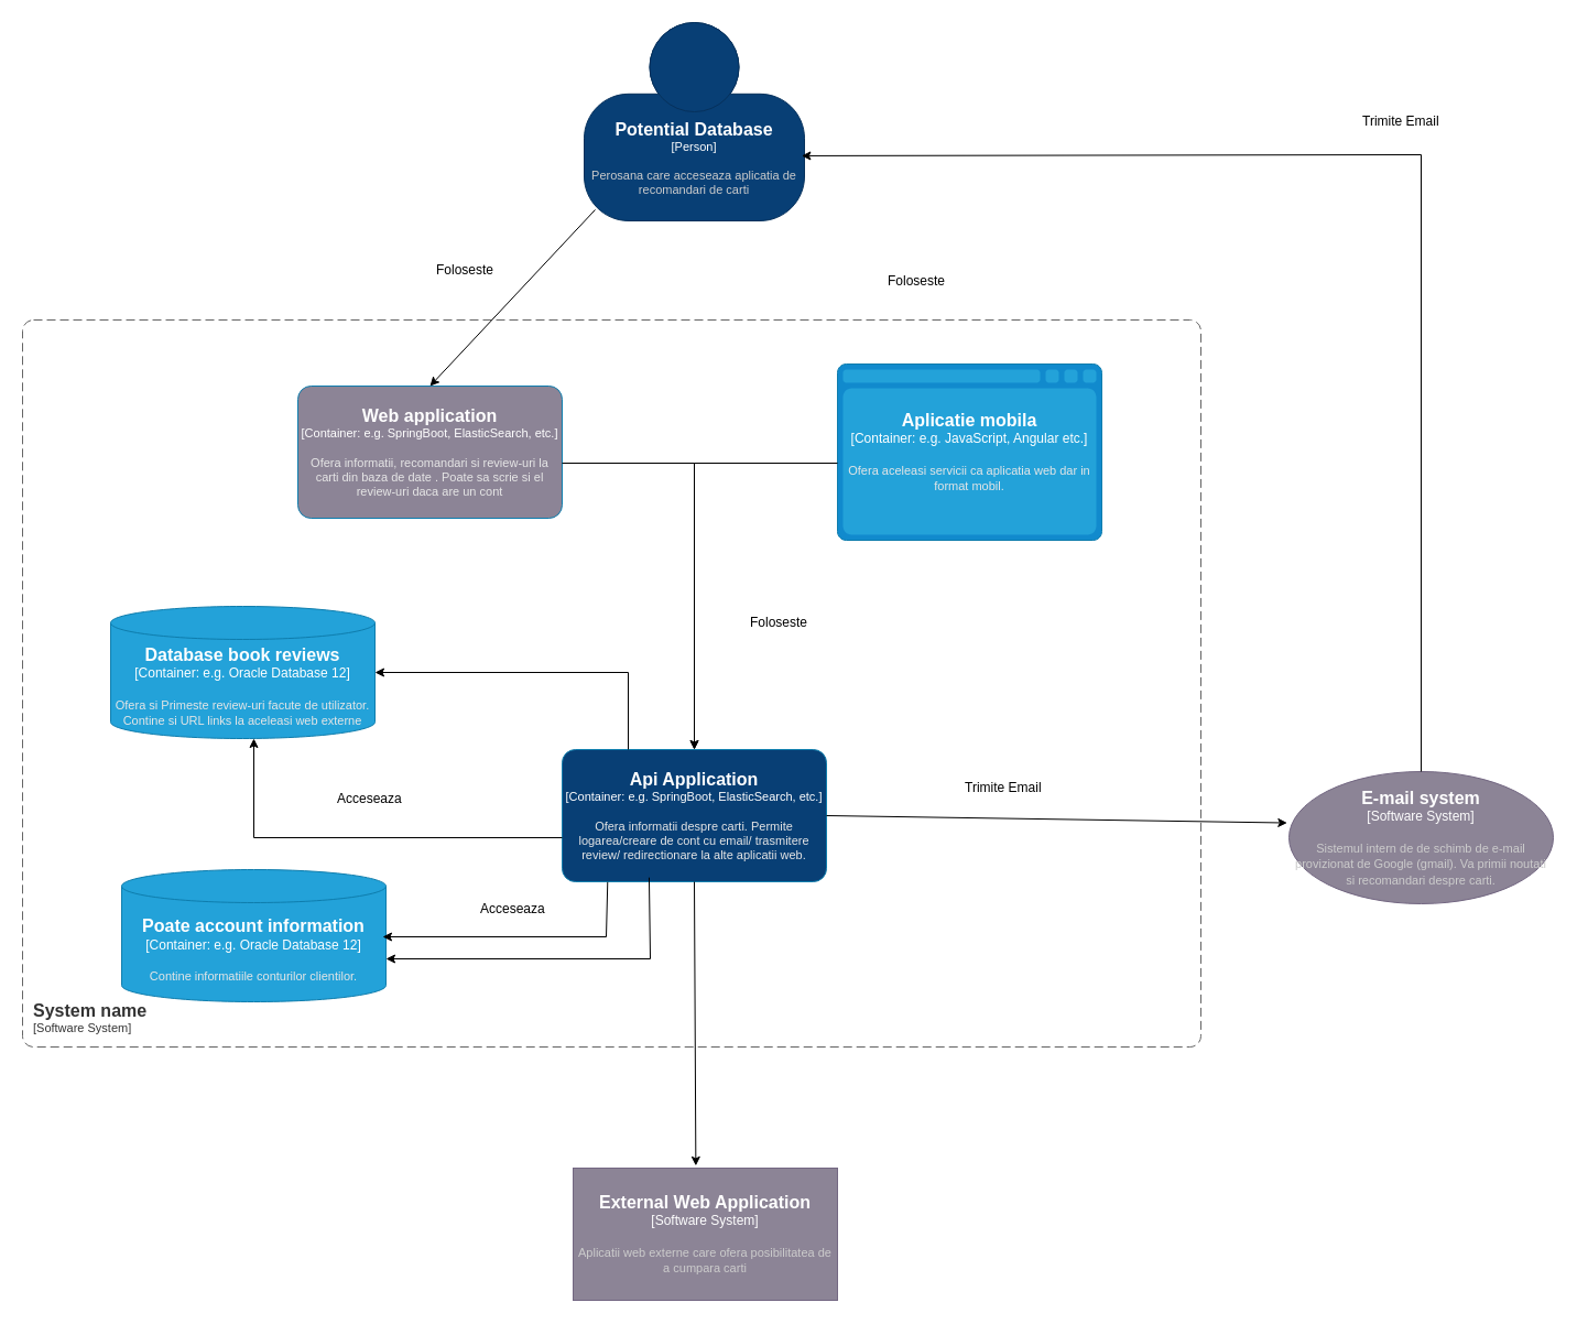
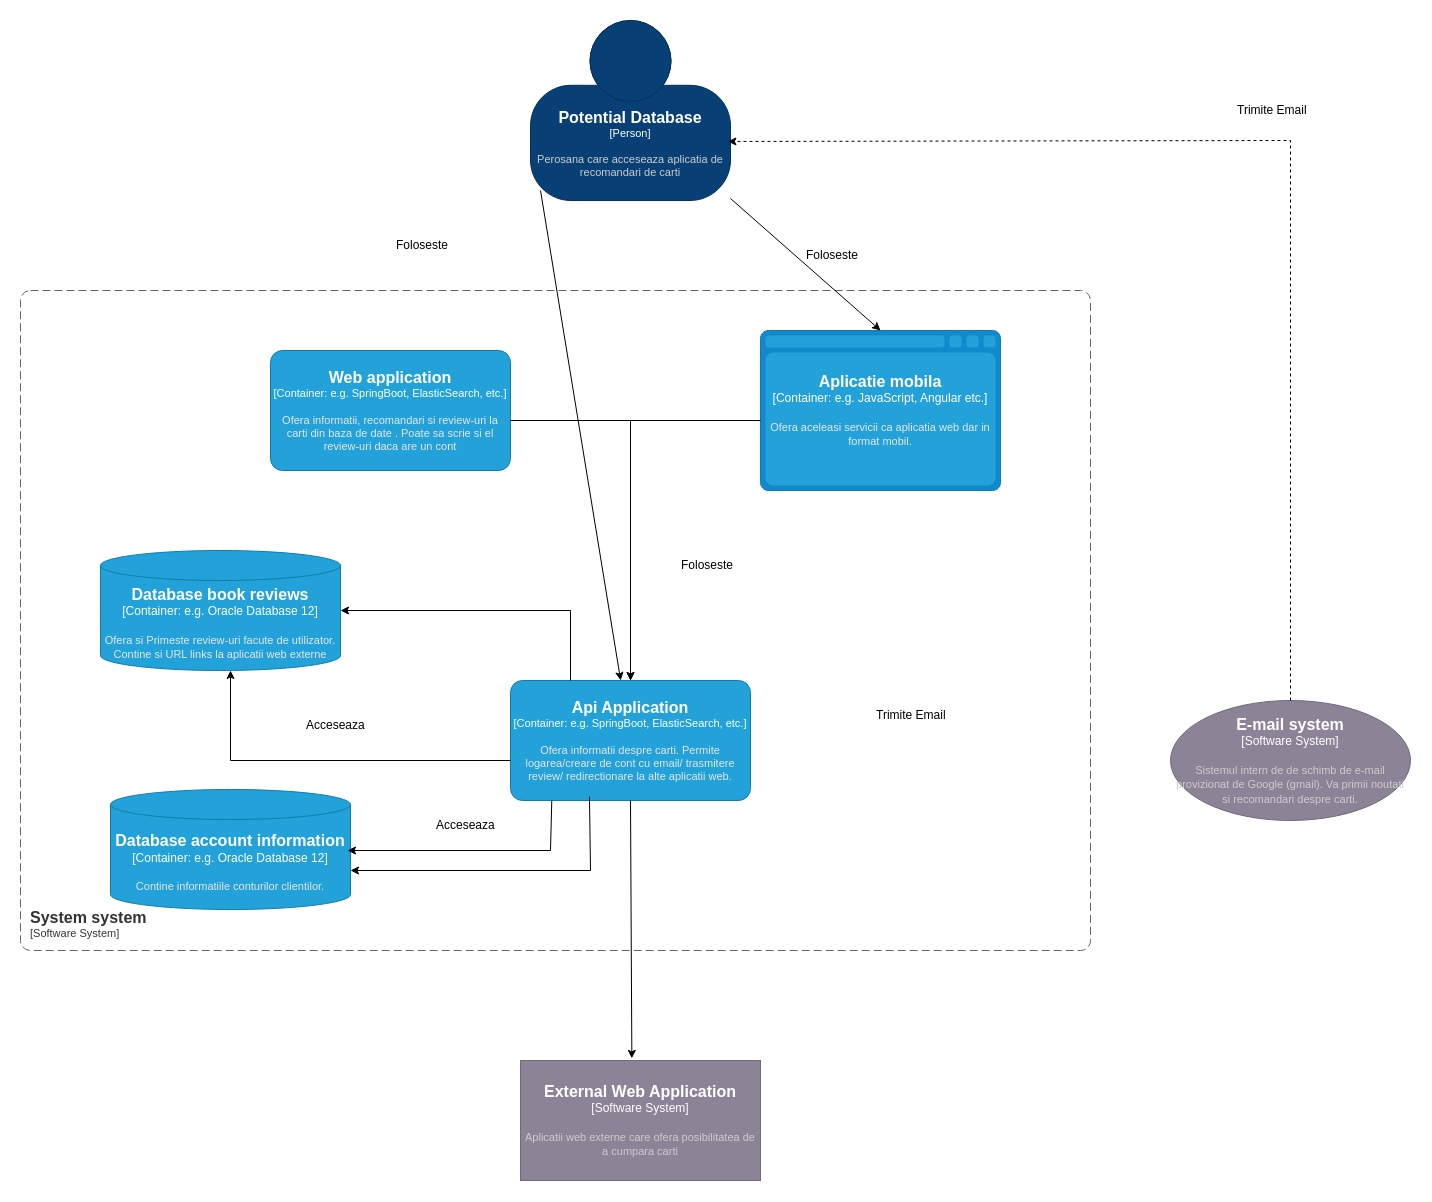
- <mxCell id="23" value="" style="endArrow=classic;html=1;rounded=0;exitX=0.5;exitY=0;exitDx=0;exitDy=0;exitPerimeter=0;entryX=0.987;entryY=0.672;entryDx=0;entryDy=0;entryPerimeter=0;" edge="1" parent="1" source="6" target="3"><mxGeometry width="50" height="50" relative="1" as="geometry"><mxPoint x="860" y="440" as="sourcePoint" /><mxPoint x="910" y="390" as="targetPoint" /><Array as="points"><mxPoint x="1290" y="140" /></Array></mxGeometry></mxCell>
+ <mxCell id="23" value="" style="endArrow=classic;html=1;rounded=0;exitX=0.5;exitY=0;exitDx=0;exitDy=0;exitPerimeter=0;entryX=0.987;entryY=0.672;entryDx=0;entryDy=0;entryPerimeter=0;dashed=1;" edge="1" parent="1" source="6" target="3"><mxGeometry width="50" height="50" relative="1" as="geometry"><mxPoint x="860" y="440" as="sourcePoint" /><mxPoint x="910" y="390" as="targetPoint" /><Array as="points"><mxPoint x="1290" y="140" /></Array></mxGeometry></mxCell>
+ <mxCell id="14" value="" style="endArrow=classic;html=1;rounded=0;entryX=0.5;entryY=0;entryDx=0;entryDy=0;entryPerimeter=0;" edge="1" parent="1" source="3" target="8"><mxGeometry width="50" height="50" relative="1" as="geometry"><mxPoint x="730" y="240" as="sourcePoint" /><mxPoint x="580" y="400" as="targetPoint" /></mxGeometry></mxCell>
- <mxCell id="11" value="" style="endArrow=classic;html=1;rounded=0;exitX=0.05;exitY=0.944;exitDx=0;exitDy=0;exitPerimeter=0;entryX=0.5;entryY=0;entryDx=0;entryDy=0;entryPerimeter=0;" edge="1" parent="1" source="3" target="9"><mxGeometry width="50" height="50" relative="1" as="geometry"><mxPoint x="340" y="340" as="sourcePoint" /><mxPoint x="390" y="290" as="targetPoint" /></mxGeometry></mxCell>
+ <mxCell id="11" value="" style="endArrow=classic;html=1;rounded=0;exitX=0.05;exitY=0.944;exitDx=0;exitDy=0;exitPerimeter=0;" edge="1" parent="1" source="3" target="10"><mxGeometry width="50" height="50" relative="1" as="geometry"><mxPoint x="340" y="340" as="sourcePoint" /><mxPoint x="390" y="290" as="targetPoint" /></mxGeometry></mxCell>
- <mxCell id="9" value="&lt;font style=&quot;font-size: 16px&quot;&gt;&lt;b&gt;Web application&lt;/b&gt;&lt;/font&gt;&lt;div&gt;[Container: e.g. SpringBoot, ElasticSearch, etc.]&lt;/div&gt;&lt;br&gt;&lt;div&gt;&lt;font style=&quot;font-size: 11px&quot;&gt;&lt;font color=&quot;#E6E6E6&quot;&gt;Ofera informatii, recomandari si review-uri la carti din baza de date . Poate sa scrie si el review-uri daca are un cont&lt;/font&gt;&lt;/div&gt;" style="rounded=1;whiteSpace=wrap;html=1;fontSize=11;labelBackgroundColor=none;fillColor=#8c8496;fontColor=#ffffff;align=center;arcSize=10;strokeColor=#0E7DAD;metaEdit=1;resizable=0;points=[[0.25,0,0],[0.5,0,0],[0.75,0,0],[1,0.25,0],[1,0.5,0],[1,0.75,0],[0.75,1,0],[0.5,1,0],[0.25,1,0],[0,0.75,0],[0,0.5,0],[0,0.25,0]];" vertex="1" parent="1"><mxGeometry x="270" y="350" width="240" height="120" as="geometry" /></mxCell>
+ <mxCell id="9" value="&lt;font style=&quot;font-size: 16px&quot;&gt;&lt;b&gt;Web application&lt;/b&gt;&lt;/font&gt;&lt;div&gt;[Container: e.g. SpringBoot, ElasticSearch, etc.]&lt;/div&gt;&lt;br&gt;&lt;div&gt;&lt;font style=&quot;font-size: 11px&quot;&gt;&lt;font color=&quot;#E6E6E6&quot;&gt;Ofera informatii, recomandari si review-uri la carti din baza de date . Poate sa scrie si el review-uri daca are un cont&lt;/font&gt;&lt;/div&gt;" style="rounded=1;whiteSpace=wrap;html=1;fontSize=11;labelBackgroundColor=none;fillColor=#23A2D9;fontColor=#ffffff;align=center;arcSize=10;strokeColor=#0E7DAD;metaEdit=1;resizable=0;points=[[0.25,0,0],[0.5,0,0],[0.75,0,0],[1,0.25,0],[1,0.5,0],[1,0.75,0],[0.75,1,0],[0.5,1,0],[0.25,1,0],[0,0.75,0],[0,0.5,0],[0,0.25,0]];" vertex="1" parent="1"><mxGeometry x="270" y="350" width="240" height="120" as="geometry" /></mxCell>
- <mxCell id="2" value="&lt;font style=&quot;font-size: 16px&quot;&gt;&lt;b&gt;Database book reviews&lt;/b&gt;&lt;/font&gt;&lt;div&gt;[Container:&amp;nbsp;e.g. Oracle Database 12]&lt;/div&gt;&lt;br&gt;&lt;div&gt;&lt;font style=&quot;font-size: 11px&quot;&gt;&lt;font color=&quot;#E6E6E6&quot;&gt;Ofera si Primeste review-uri facute de utilizator. Contine si URL links la aceleasi web externe&lt;/font&gt;&lt;/div&gt;" style="shape=cylinder3;size=15;whiteSpace=wrap;html=1;boundedLbl=1;rounded=0;labelBackgroundColor=none;fillColor=#23A2D9;fontSize=12;fontColor=#ffffff;align=center;strokeColor=#0E7DAD;metaEdit=1;points=[[0.5,0,0],[1,0.25,0],[1,0.5,0],[1,0.75,0],[0.5,1,0],[0,0.75,0],[0,0.5,0],[0,0.25,0]];resizable=0;" vertex="1" parent="1"><mxGeometry x="100" y="550" width="240" height="120" as="geometry" /></mxCell>
+ <mxCell id="2" value="&lt;font style=&quot;font-size: 16px&quot;&gt;&lt;b&gt;Database book reviews&lt;/b&gt;&lt;/font&gt;&lt;div&gt;[Container:&amp;nbsp;e.g. Oracle Database 12]&lt;/div&gt;&lt;br&gt;&lt;div&gt;&lt;font style=&quot;font-size: 11px&quot;&gt;&lt;font color=&quot;#E6E6E6&quot;&gt;Ofera si Primeste review-uri facute de utilizator. Contine si URL links la aplicatii web externe&lt;/font&gt;&lt;/div&gt;" style="shape=cylinder3;size=15;whiteSpace=wrap;html=1;boundedLbl=1;rounded=0;labelBackgroundColor=none;fillColor=#23A2D9;fontSize=12;fontColor=#ffffff;align=center;strokeColor=#0E7DAD;metaEdit=1;points=[[0.5,0,0],[1,0.25,0],[1,0.5,0],[1,0.75,0],[0.5,1,0],[0,0.75,0],[0,0.5,0],[0,0.25,0]];resizable=0;" vertex="1" parent="1"><mxGeometry x="100" y="550" width="240" height="120" as="geometry" /></mxCell>
- <mxCell id="10" value="&lt;font style=&quot;font-size: 16px&quot;&gt;&lt;b&gt;Api Application&lt;/b&gt;&lt;/font&gt;&lt;div&gt;[Container: e.g. SpringBoot, ElasticSearch, etc.]&lt;/div&gt;&lt;br&gt;&lt;div&gt;&lt;font style=&quot;font-size: 11px&quot;&gt;&lt;font color=&quot;#E6E6E6&quot;&gt;Ofera informatii despre carti. Permite logarea/creare de cont cu email/ trasmitere review/ redirectionare la alte aplicatii web.&lt;/font&gt;&lt;/div&gt;" style="rounded=1;whiteSpace=wrap;html=1;fontSize=11;labelBackgroundColor=none;fillColor=#083f75;fontColor=#ffffff;align=center;arcSize=10;strokeColor=#0E7DAD;metaEdit=1;resizable=0;points=[[0.25,0,0],[0.5,0,0],[0.75,0,0],[1,0.25,0],[1,0.5,0],[1,0.75,0],[0.75,1,0],[0.5,1,0],[0.25,1,0],[0,0.75,0],[0,0.5,0],[0,0.25,0]];" vertex="1" parent="1"><mxGeometry x="510" y="680" width="240" height="120" as="geometry" /></mxCell>
+ <mxCell id="10" value="&lt;font style=&quot;font-size: 16px&quot;&gt;&lt;b&gt;Api Application&lt;/b&gt;&lt;/font&gt;&lt;div&gt;[Container: e.g. SpringBoot, ElasticSearch, etc.]&lt;/div&gt;&lt;br&gt;&lt;div&gt;&lt;font style=&quot;font-size: 11px&quot;&gt;&lt;font color=&quot;#E6E6E6&quot;&gt;Ofera informatii despre carti. Permite logarea/creare de cont cu email/ trasmitere review/ redirectionare la alte aplicatii web.&lt;/font&gt;&lt;/div&gt;" style="rounded=1;whiteSpace=wrap;html=1;fontSize=11;labelBackgroundColor=none;fillColor=#23A2D9;fontColor=#ffffff;align=center;arcSize=10;strokeColor=#0E7DAD;metaEdit=1;resizable=0;points=[[0.25,0,0],[0.5,0,0],[0.75,0,0],[1,0.25,0],[1,0.5,0],[1,0.75,0],[0.75,1,0],[0.5,1,0],[0.25,1,0],[0,0.75,0],[0,0.5,0],[0,0.25,0]];" vertex="1" parent="1"><mxGeometry x="510" y="680" width="240" height="120" as="geometry" /></mxCell>
- <mxCell id="21" value="" style="endArrow=classic;html=1;rounded=0;exitX=1;exitY=0.5;exitDx=0;exitDy=0;exitPerimeter=0;entryX=-0.007;entryY=0.388;entryDx=0;entryDy=0;entryPerimeter=0;" edge="1" parent="1" source="10" target="6"><mxGeometry width="50" height="50" relative="1" as="geometry"><mxPoint x="860" y="740" as="sourcePoint" /><mxPoint x="910" y="690" as="targetPoint" /></mxGeometry></mxCell>
- <mxCell id="7" value="&lt;font style=&quot;font-size: 16px&quot;&gt;&lt;b&gt;Poate account information&lt;/b&gt;&lt;/font&gt;&lt;div&gt;[Container:&amp;nbsp;e.g. Oracle Database 12]&lt;/div&gt;&lt;br&gt;&lt;div&gt;&lt;font style=&quot;font-size: 11px&quot;&gt;&lt;font color=&quot;#E6E6E6&quot;&gt;Contine informatiile conturilor clientilor.&lt;/font&gt;&lt;/div&gt;" style="shape=cylinder3;size=15;whiteSpace=wrap;html=1;boundedLbl=1;rounded=0;labelBackgroundColor=none;fillColor=#23A2D9;fontSize=12;fontColor=#ffffff;align=center;strokeColor=#0E7DAD;metaEdit=1;points=[[0.5,0,0],[1,0.25,0],[1,0.5,0],[1,0.75,0],[0.5,1,0],[0,0.75,0],[0,0.5,0],[0,0.25,0]];resizable=0;" vertex="1" parent="1"><mxGeometry x="110" y="789" width="240" height="120" as="geometry" /></mxCell>
+ <mxCell id="7" value="&lt;font style=&quot;font-size: 16px&quot;&gt;&lt;b&gt;Database account information&lt;/b&gt;&lt;/font&gt;&lt;div&gt;[Container:&amp;nbsp;e.g. Oracle Database 12]&lt;/div&gt;&lt;br&gt;&lt;div&gt;&lt;font style=&quot;font-size: 11px&quot;&gt;&lt;font color=&quot;#E6E6E6&quot;&gt;Contine informatiile conturilor clientilor.&lt;/font&gt;&lt;/div&gt;" style="shape=cylinder3;size=15;whiteSpace=wrap;html=1;boundedLbl=1;rounded=0;labelBackgroundColor=none;fillColor=#23A2D9;fontSize=12;fontColor=#ffffff;align=center;strokeColor=#0E7DAD;metaEdit=1;points=[[0.5,0,0],[1,0.25,0],[1,0.5,0],[1,0.75,0],[0.5,1,0],[0,0.75,0],[0,0.5,0],[0,0.25,0]];resizable=0;" vertex="1" parent="1"><mxGeometry x="110" y="789" width="240" height="120" as="geometry" /></mxCell>
- <mxCell id="4" value="&lt;font style=&quot;font-size: 16px&quot;&gt;&lt;b&gt;&lt;div style=&quot;text-align: left&quot;&gt;System name&lt;/div&gt;&lt;/b&gt;&lt;/font&gt;&lt;div style=&quot;text-align: left&quot;&gt;[Software System]&lt;/div&gt;" style="rounded=1;fontSize=11;whiteSpace=wrap;html=1;dashed=1;arcSize=20;fillColor=none;strokeColor=#666666;fontColor=#333333;labelBackgroundColor=none;align=left;verticalAlign=bottom;labelBorderColor=none;spacingTop=0;spacing=10;dashPattern=8 4;metaEdit=1;rotatable=0;perimeter=rectanglePerimeter;noLabel=0;labelPadding=0;allowArrows=0;connectable=0;expand=0;recursiveResize=0;editable=1;pointerEvents=0;absoluteArcSize=1;points=[[0.25,0,0],[0.5,0,0],[0.75,0,0],[1,0.25,0],[1,0.5,0],[1,0.75,0],[0.75,1,0],[0.5,1,0],[0.25,1,0],[0,0.75,0],[0,0.5,0],[0,0.25,0]];" vertex="1" parent="1"><mxGeometry x="20" y="290" width="1070" height="660" as="geometry" /></mxCell>
+ <mxCell id="4" value="&lt;font style=&quot;font-size: 16px&quot;&gt;&lt;b&gt;&lt;div style=&quot;text-align: left&quot;&gt;System system&lt;/div&gt;&lt;/b&gt;&lt;/font&gt;&lt;div style=&quot;text-align: left&quot;&gt;[Software System]&lt;/div&gt;" style="rounded=1;fontSize=11;whiteSpace=wrap;html=1;dashed=1;arcSize=20;fillColor=none;strokeColor=#666666;fontColor=#333333;labelBackgroundColor=none;align=left;verticalAlign=bottom;labelBorderColor=none;spacingTop=0;spacing=10;dashPattern=8 4;metaEdit=1;rotatable=0;perimeter=rectanglePerimeter;noLabel=0;labelPadding=0;allowArrows=0;connectable=0;expand=0;recursiveResize=0;editable=1;pointerEvents=0;absoluteArcSize=1;points=[[0.25,0,0],[0.5,0,0],[0.75,0,0],[1,0.25,0],[1,0.5,0],[1,0.75,0],[0.75,1,0],[0.5,1,0],[0.25,1,0],[0,0.75,0],[0,0.5,0],[0,0.25,0]];" vertex="1" parent="1"><mxGeometry x="20" y="290" width="1070" height="660" as="geometry" /></mxCell>
